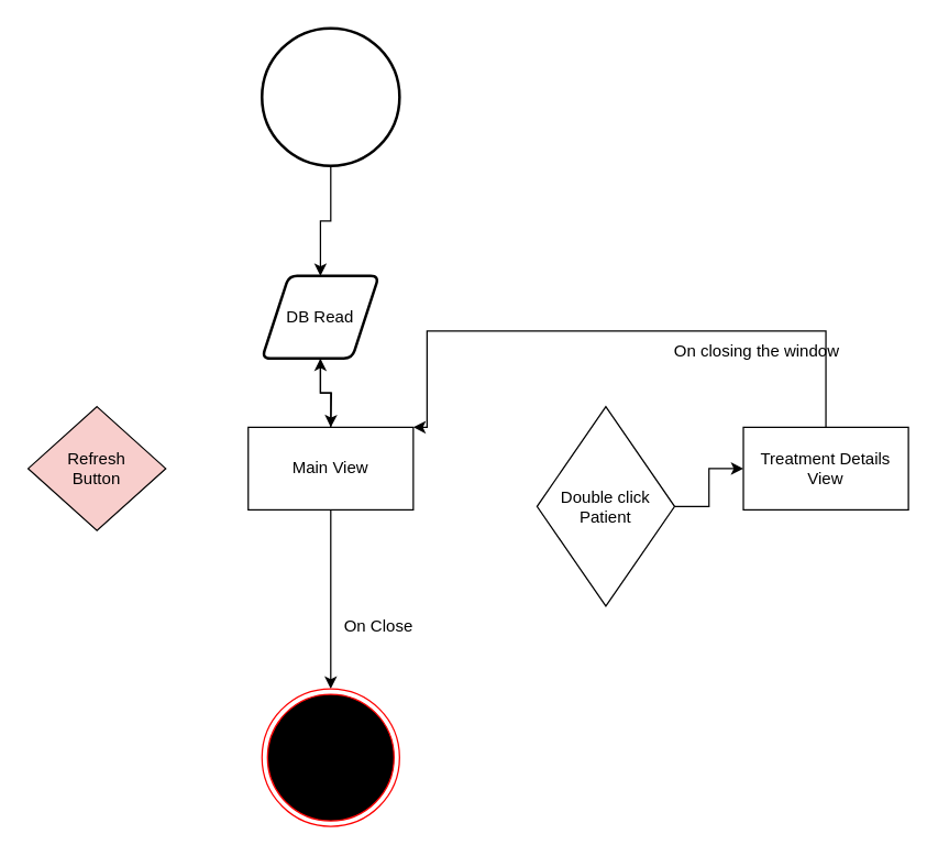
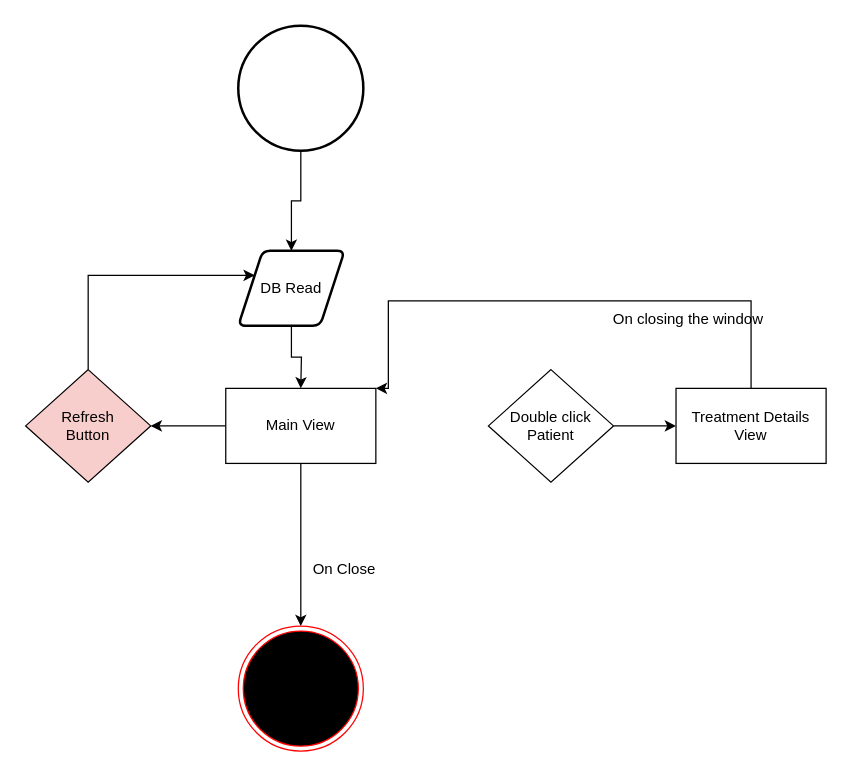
+ <mxCell id="13" style="edgeStyle=orthogonalEdgeStyle;rounded=0;orthogonalLoop=1;jettySize=auto;html=1;entryX=0;entryY=0.25;entryDx=0;entryDy=0;" edge="1" parent="1" source="14" target="5"><mxGeometry relative="1" as="geometry"><mxPoint y="200" as="targetPoint" x="100" /><Array as="points"><mxPoint x="70" y="220" /></Array></mxGeometry></mxCell>
- <mxCell id="6" style="edgeStyle=orthogonalEdgeStyle;rounded=0;orthogonalLoop=1;jettySize=auto;html=1;" edge="1" parent="1" source="8" target="5"><mxGeometry relative="1" as="geometry" /></mxCell>
+ <mxCell id="6" style="edgeStyle=orthogonalEdgeStyle;rounded=0;orthogonalLoop=1;jettySize=auto;html=1;entryX=1;entryY=0.5;entryDx=0;entryDy=0;" edge="1" parent="1" source="8" target="14"><mxGeometry relative="1" as="geometry" /></mxCell>
- <mxCell id="10" value="Double click&lt;br&gt;Patient" style="rhombus;whiteSpace=wrap;html=1;" vertex="1" parent="1"><mxGeometry x="390" y="295" width="100" height="145" as="geometry" /></mxCell>
+ <mxCell id="10" value="Double click&lt;br&gt;Patient" style="rhombus;whiteSpace=wrap;html=1;" vertex="1" parent="1"><mxGeometry x="390" y="295" width="100" height="90" as="geometry" /></mxCell>
